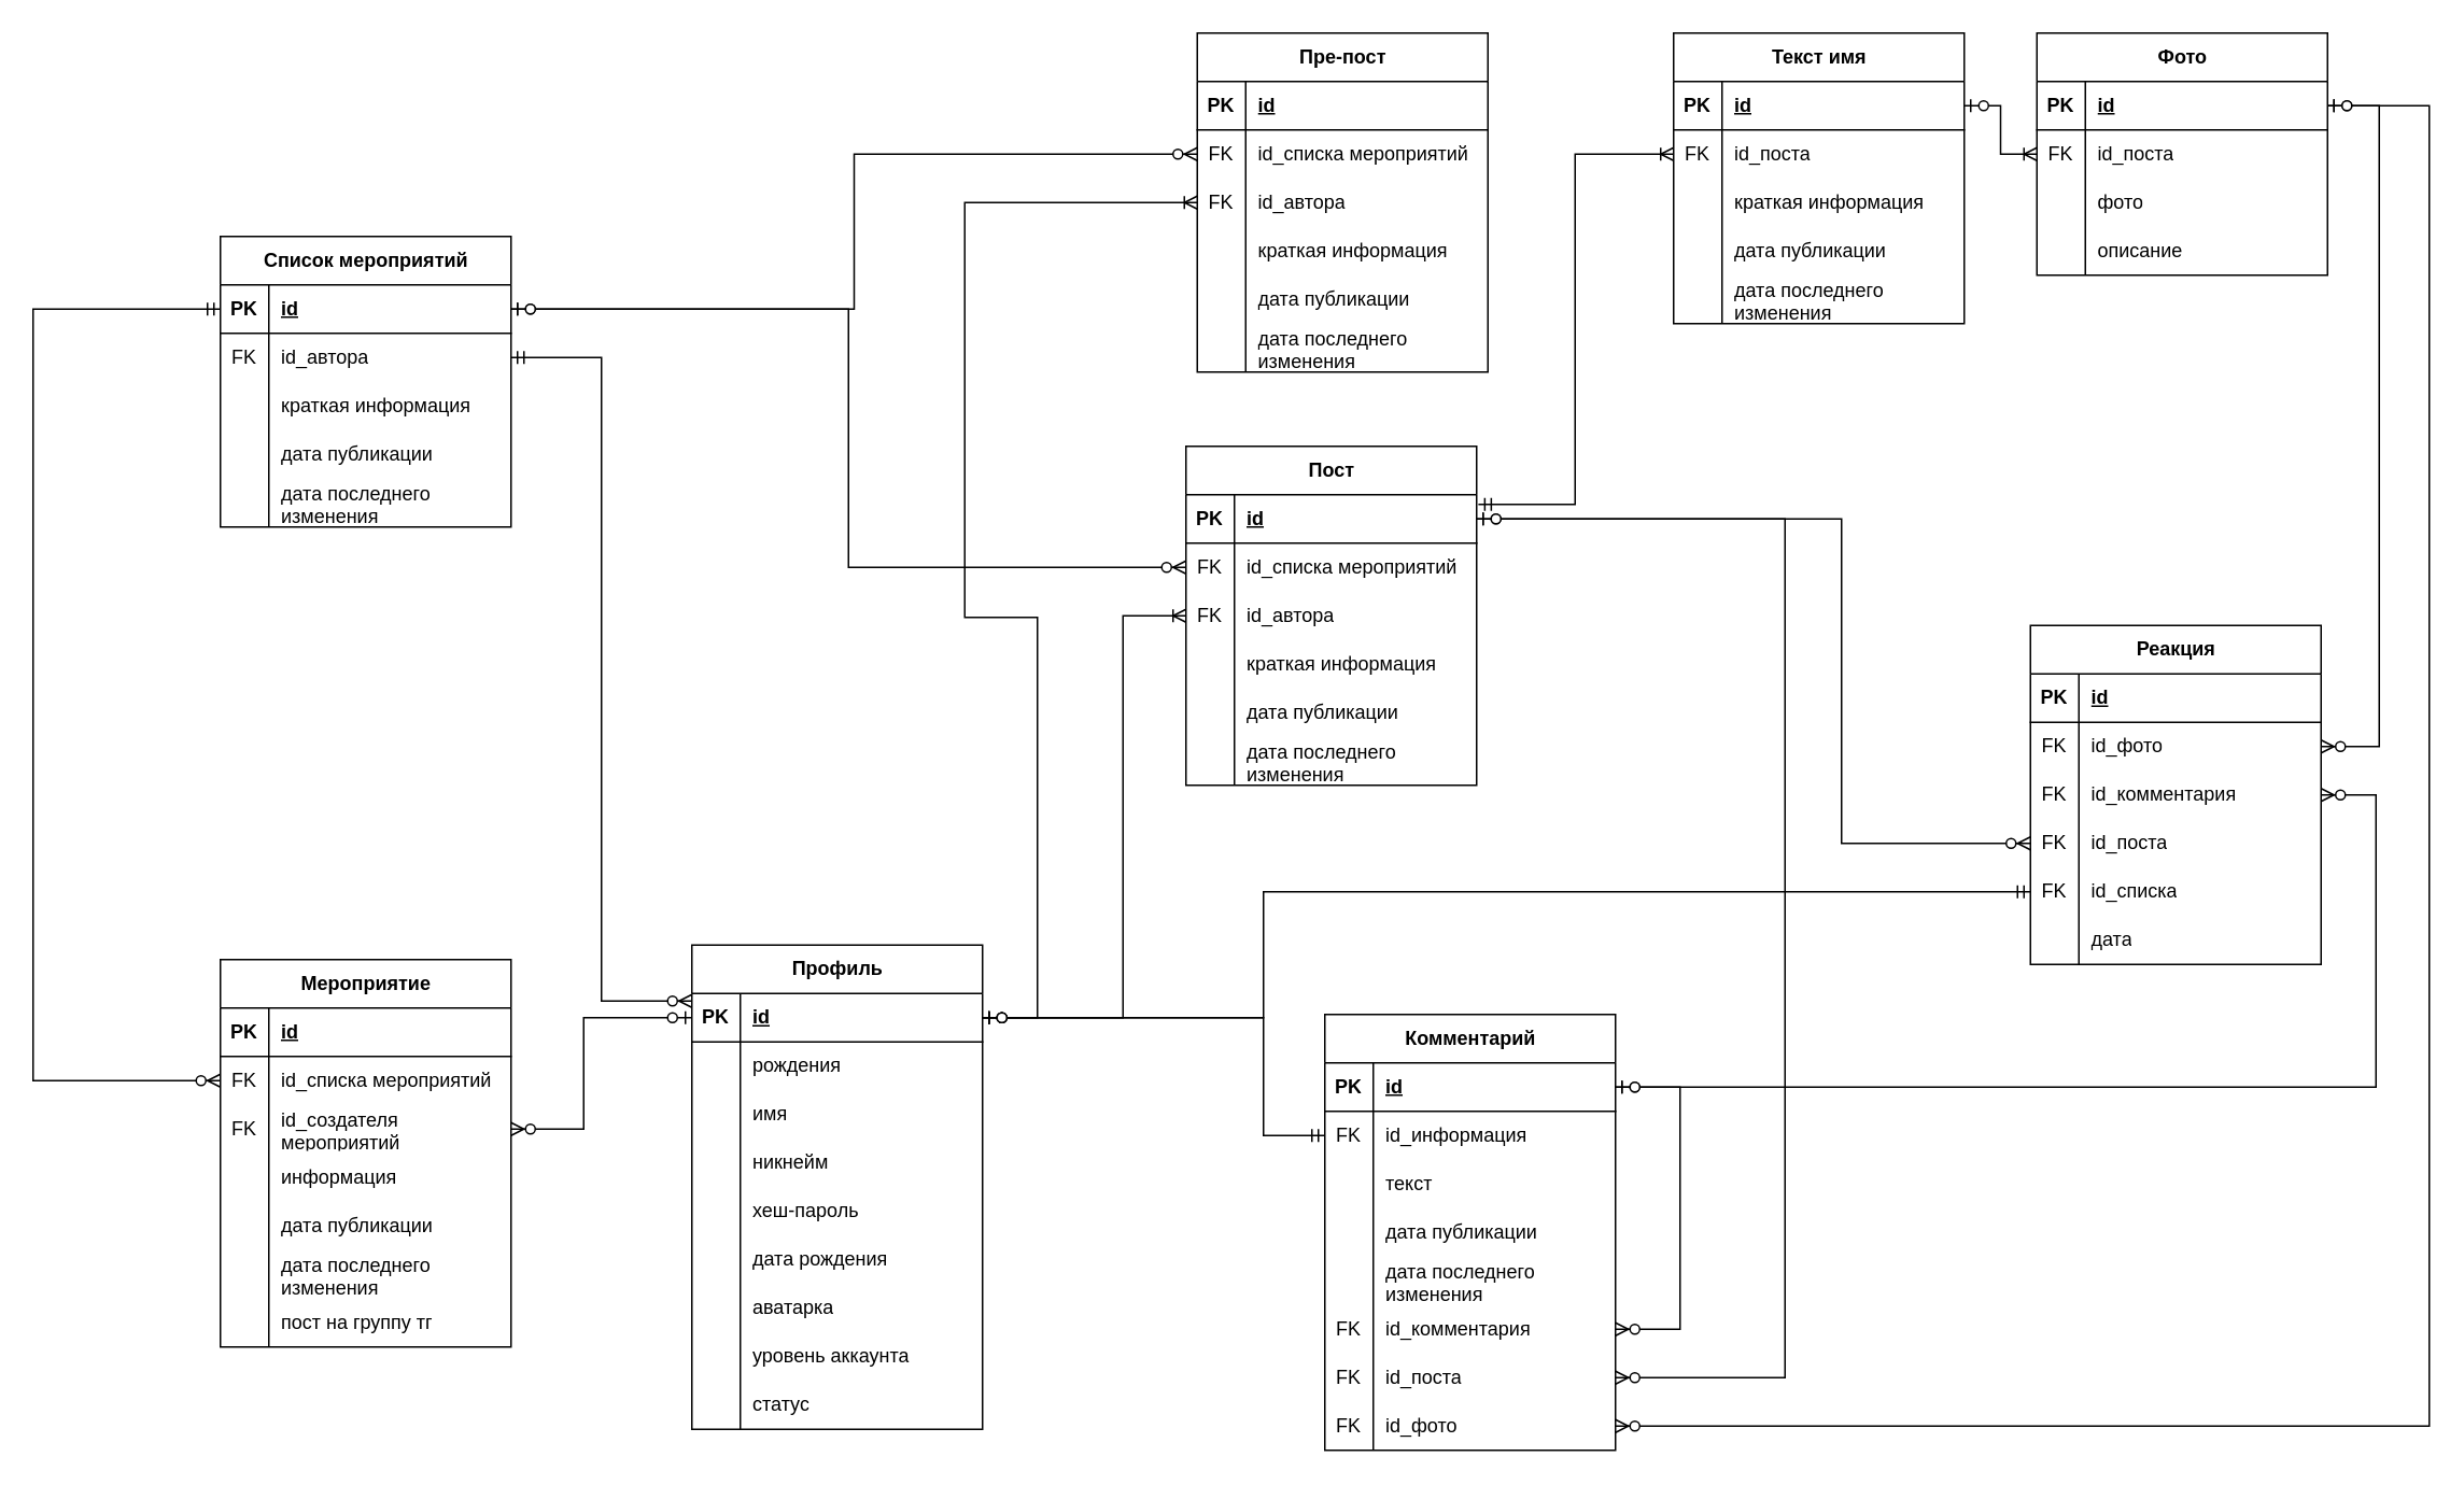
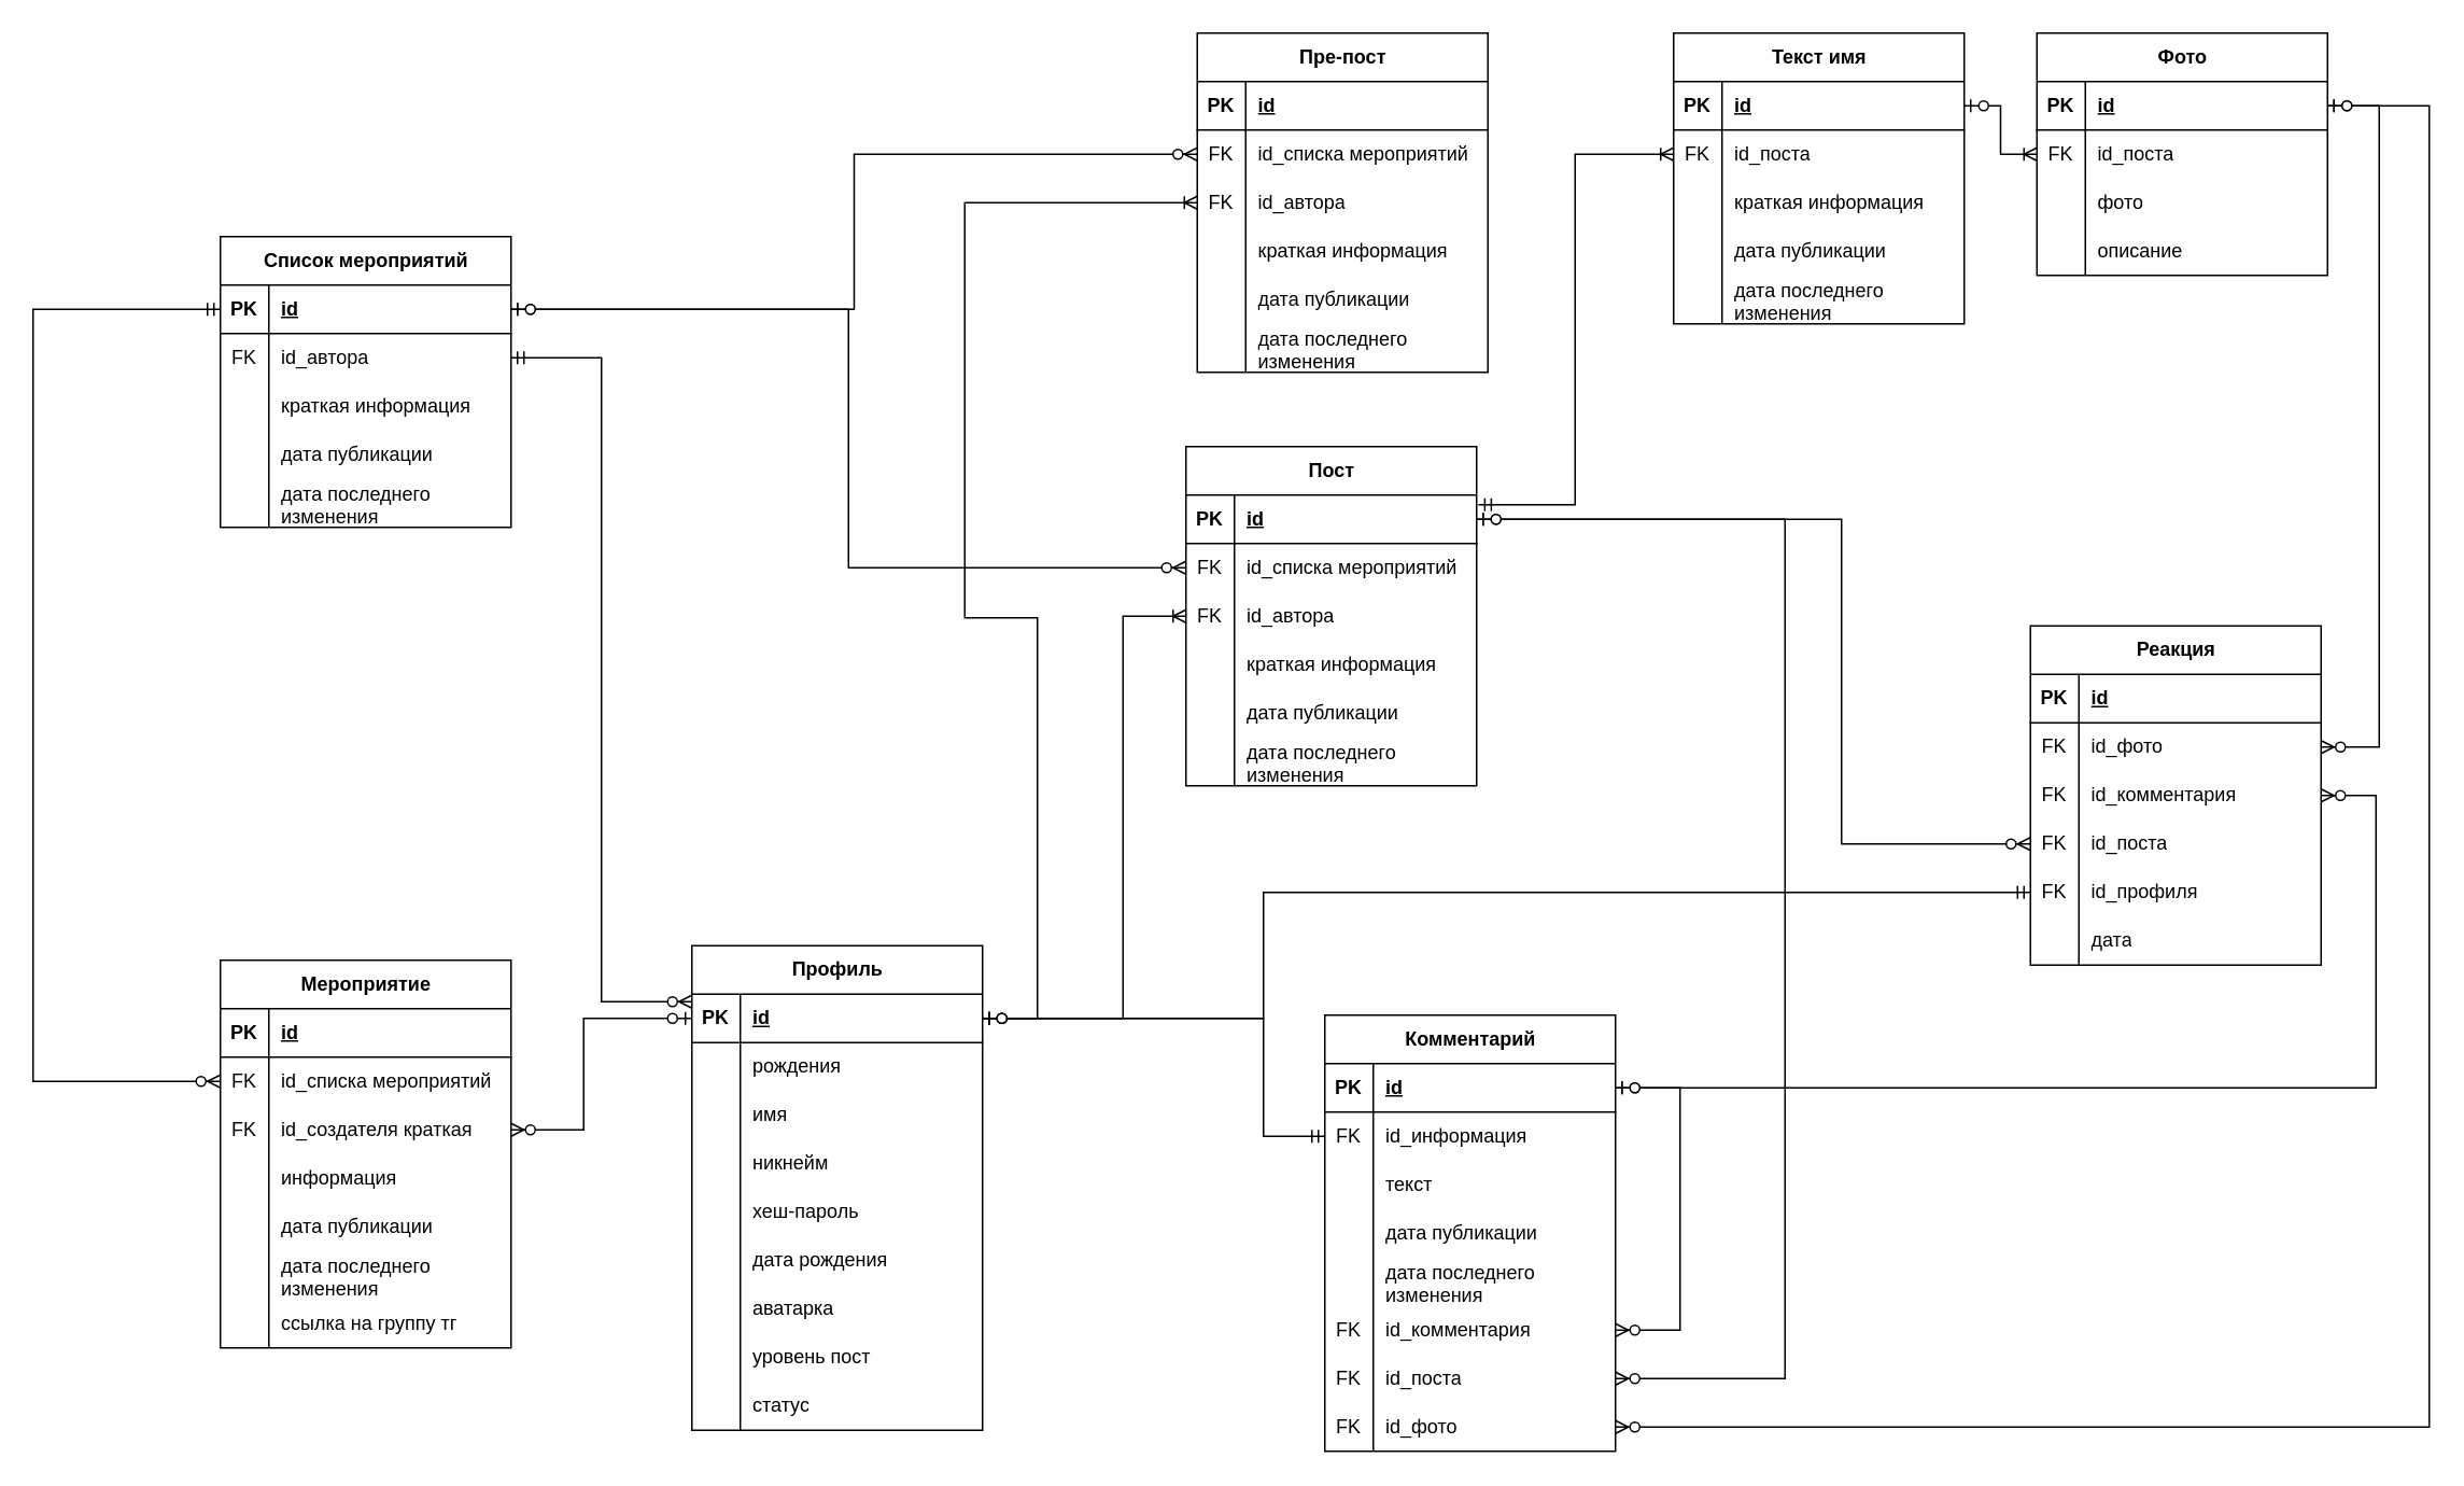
- <mxCell id="103" value="id_списка" style="shape=partialRectangle;connectable=0;fillColor=none;top=0;left=0;bottom=0;right=0;align=left;spacingLeft=6;overflow=hidden;whiteSpace=wrap;html=1;labelBackgroundColor=none;" parent="101" vertex="1"><mxGeometry x="30" width="150" height="30" as="geometry"><mxRectangle width="150" height="30" as="alternateBounds" /></mxGeometry></mxCell>
+ <mxCell id="103" value="id_профиля" style="shape=partialRectangle;connectable=0;fillColor=none;top=0;left=0;bottom=0;right=0;align=left;spacingLeft=6;overflow=hidden;whiteSpace=wrap;html=1;labelBackgroundColor=none;" parent="101" vertex="1"><mxGeometry x="30" width="150" height="30" as="geometry"><mxRectangle width="150" height="30" as="alternateBounds" /></mxGeometry></mxCell>
- <mxCell id="160" value="id_создателя мероприятий" style="shape=partialRectangle;connectable=0;fillColor=none;top=0;left=0;bottom=0;right=0;align=left;spacingLeft=6;overflow=hidden;whiteSpace=wrap;html=1;labelBackgroundColor=none;" parent="158" vertex="1"><mxGeometry x="30" width="150" height="30" as="geometry"><mxRectangle width="150" height="30" as="alternateBounds" /></mxGeometry></mxCell>
+ <mxCell id="160" value="id_создателя краткая" style="shape=partialRectangle;connectable=0;fillColor=none;top=0;left=0;bottom=0;right=0;align=left;spacingLeft=6;overflow=hidden;whiteSpace=wrap;html=1;labelBackgroundColor=none;" parent="158" vertex="1"><mxGeometry x="30" width="150" height="30" as="geometry"><mxRectangle width="150" height="30" as="alternateBounds" /></mxGeometry></mxCell>
- <mxCell id="172" value="пост на группу тг" style="shape=partialRectangle;connectable=0;fillColor=none;top=0;left=0;bottom=0;right=0;align=left;spacingLeft=6;overflow=hidden;whiteSpace=wrap;html=1;labelBackgroundColor=none;" parent="170" vertex="1"><mxGeometry x="30" width="150" height="30" as="geometry"><mxRectangle width="150" height="30" as="alternateBounds" /></mxGeometry></mxCell>
+ <mxCell id="172" value="ссылка на группу тг" style="shape=partialRectangle;connectable=0;fillColor=none;top=0;left=0;bottom=0;right=0;align=left;spacingLeft=6;overflow=hidden;whiteSpace=wrap;html=1;labelBackgroundColor=none;" parent="170" vertex="1"><mxGeometry x="30" width="150" height="30" as="geometry"><mxRectangle width="150" height="30" as="alternateBounds" /></mxGeometry></mxCell>
- <mxCell id="26" value="уровень аккаунта" style="shape=partialRectangle;connectable=0;fillColor=none;top=0;left=0;bottom=0;right=0;align=left;spacingLeft=6;overflow=hidden;whiteSpace=wrap;html=1;labelBackgroundColor=none;" parent="24" vertex="1"><mxGeometry x="30" width="150" height="30" as="geometry"><mxRectangle width="150" height="30" as="alternateBounds" /></mxGeometry></mxCell>
+ <mxCell id="26" value="уровень пост" style="shape=partialRectangle;connectable=0;fillColor=none;top=0;left=0;bottom=0;right=0;align=left;spacingLeft=6;overflow=hidden;whiteSpace=wrap;html=1;labelBackgroundColor=none;" parent="24" vertex="1"><mxGeometry x="30" width="150" height="30" as="geometry"><mxRectangle width="150" height="30" as="alternateBounds" /></mxGeometry></mxCell>
